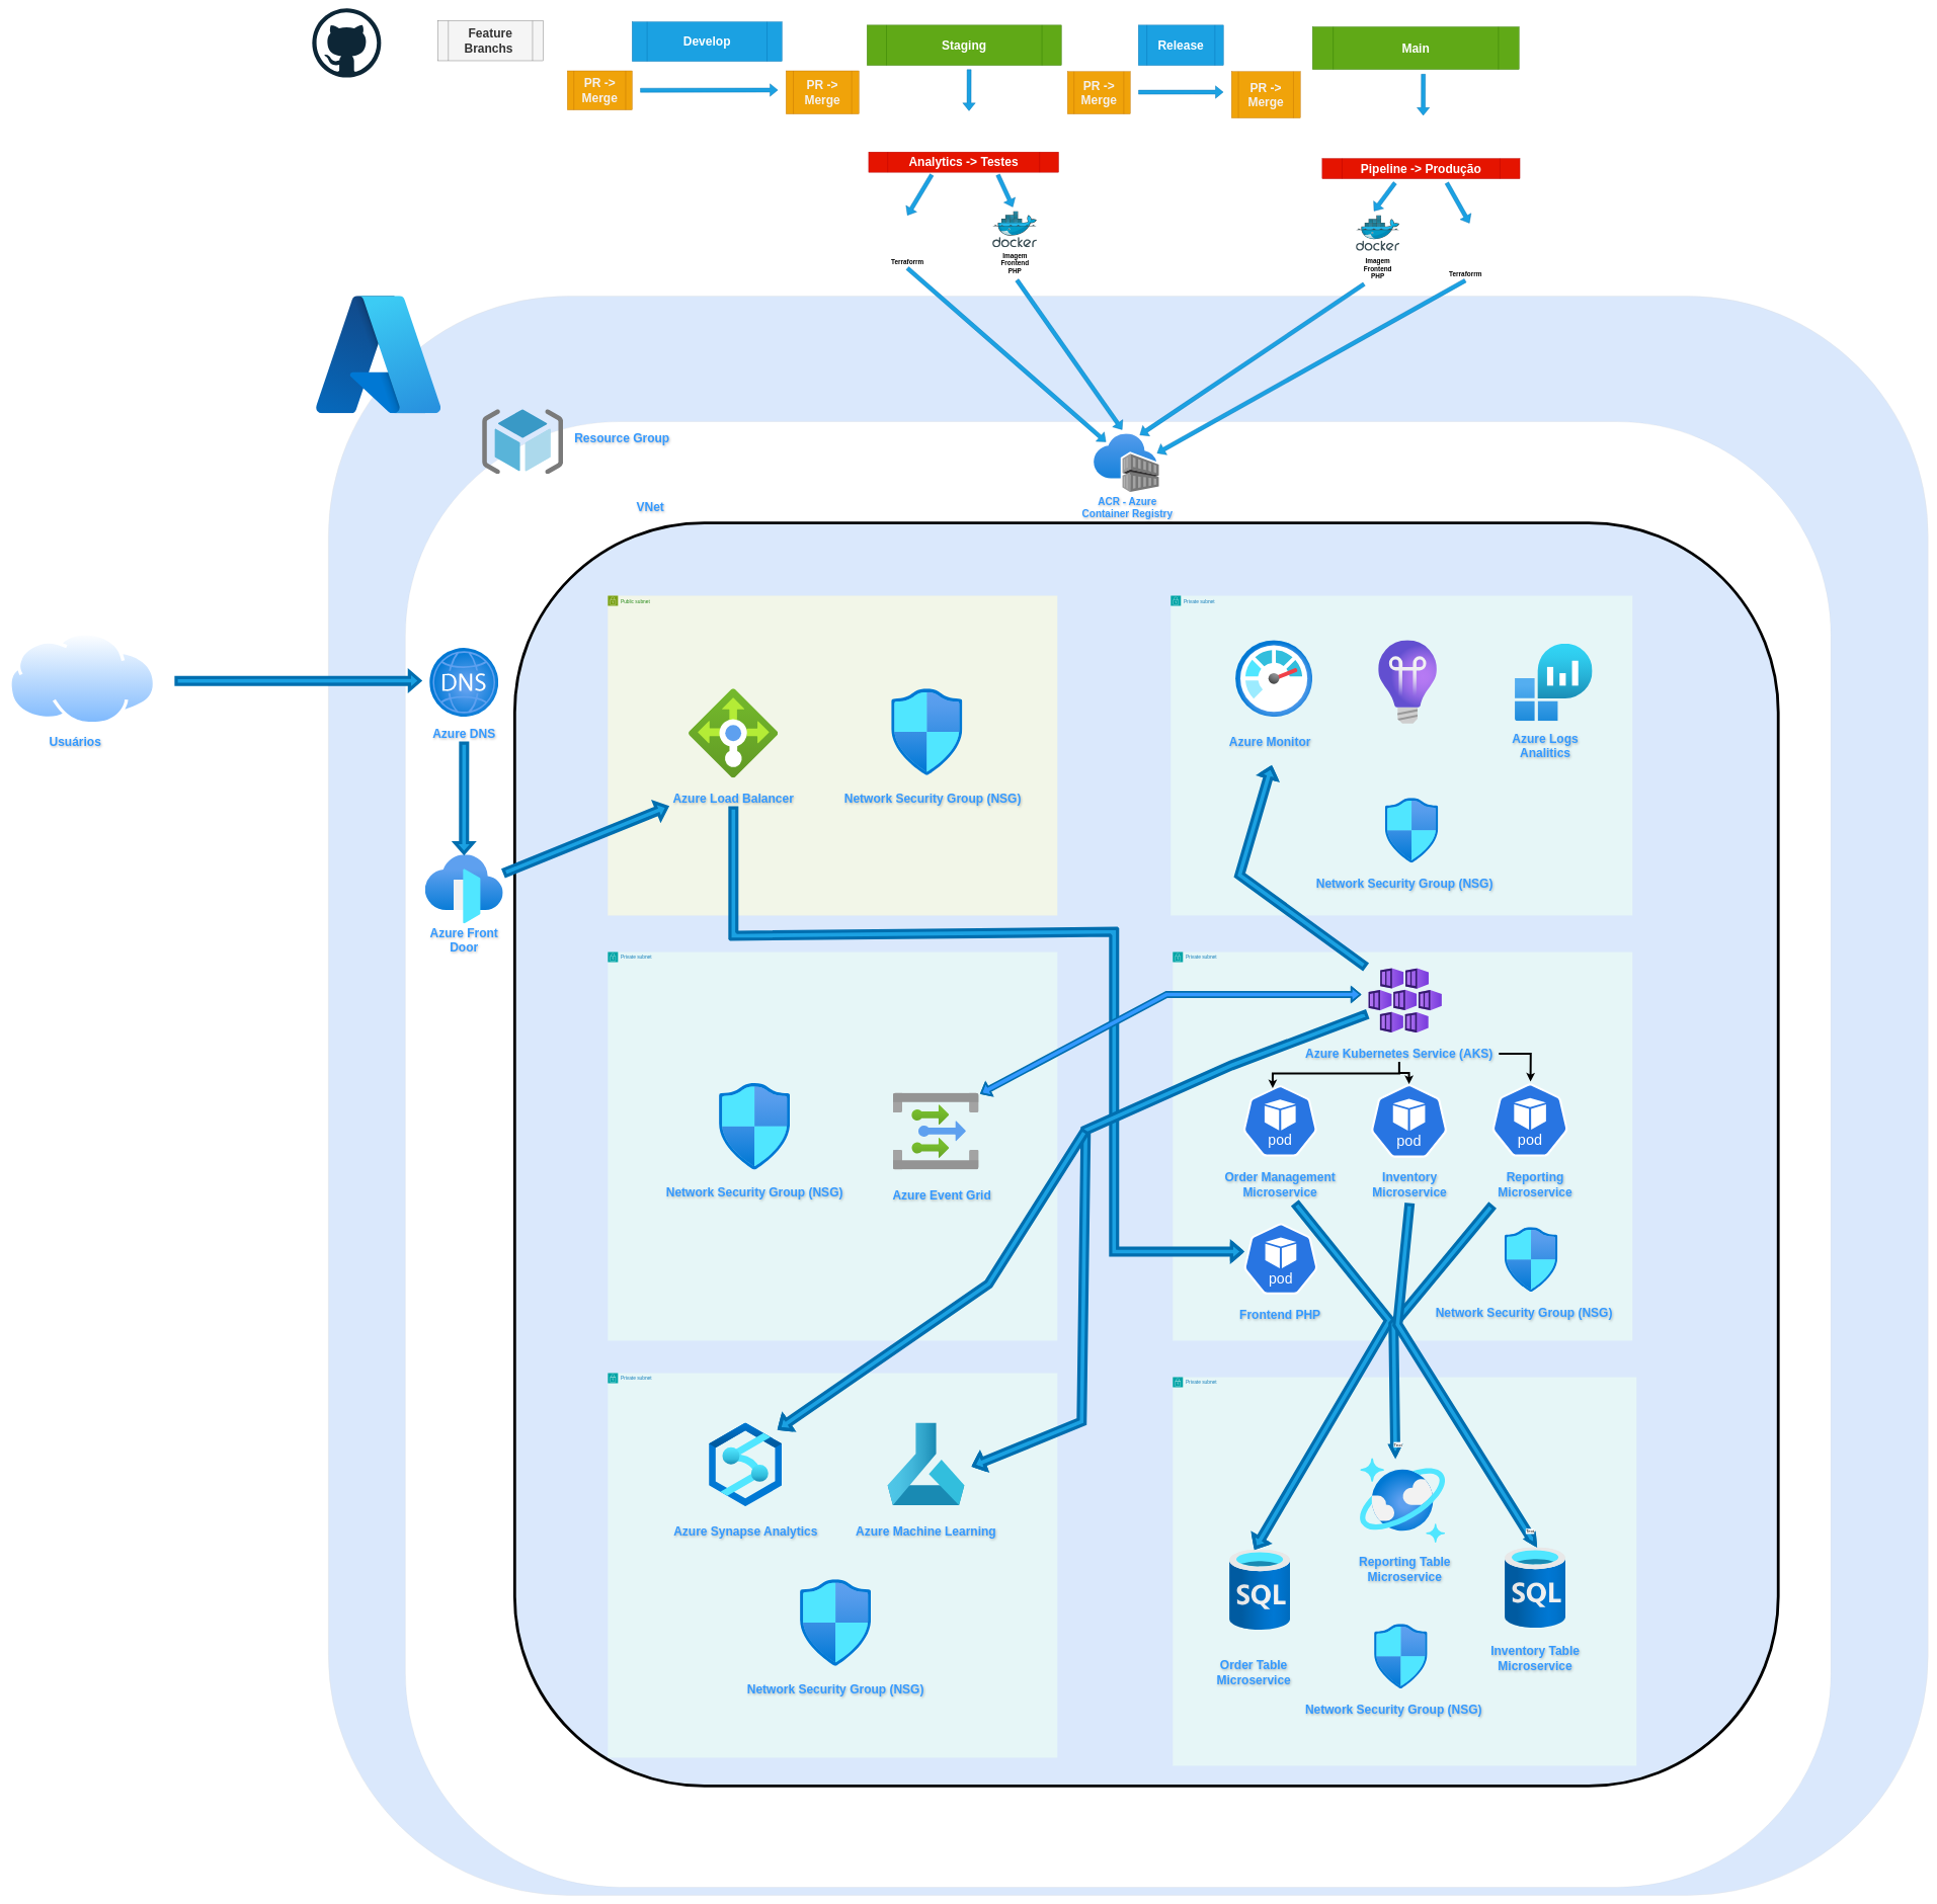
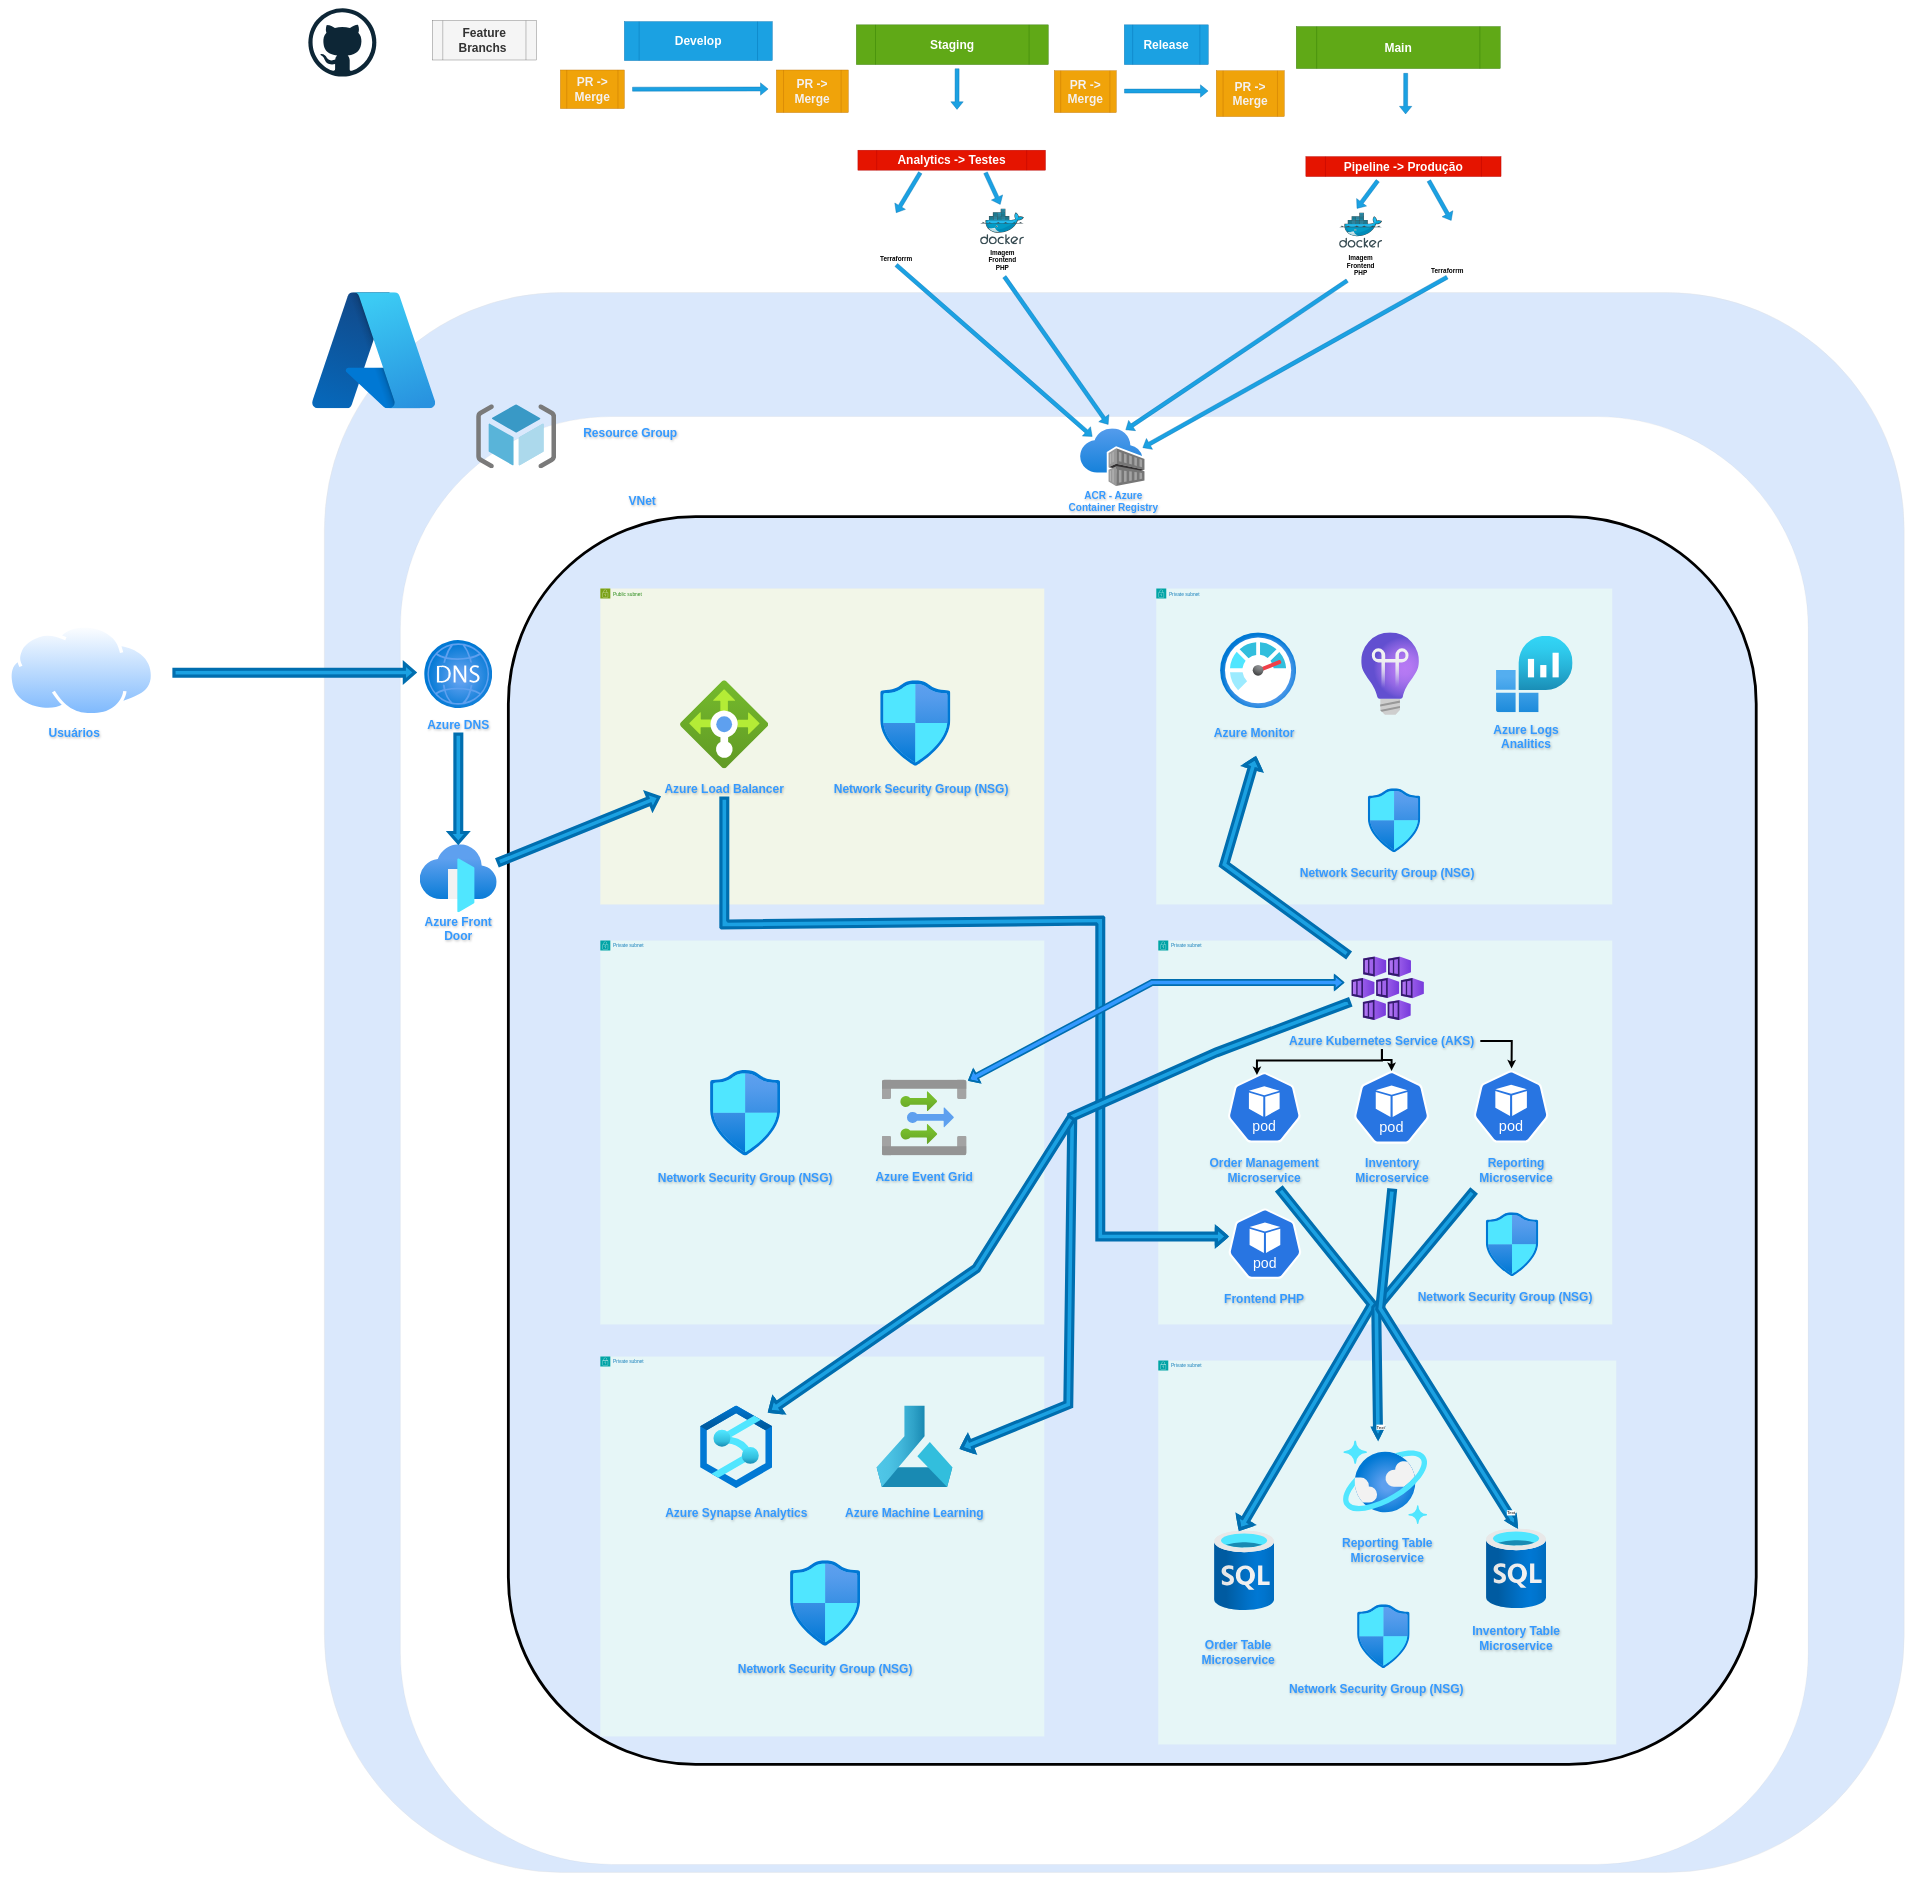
- <mxCell id="41" value="&lt;font style=&quot;font-size: 30px;&quot;&gt;Resource Group&lt;/font&gt;" style="text;html=1;align=center;verticalAlign=middle;whiteSpace=wrap;rounded=0;fontStyle=1;fontColor=#3399FF;labelBorderColor=none;textShadow=1;" vertex="1" parent="38"><mxGeometry x="400" y="20" width="270" height="40" as="geometry" /></mxCell>
+ <mxCell id="41" value="&lt;font style=&quot;font-size: 30px;&quot;&gt;Resource Group&lt;/font&gt;" style="text;html=1;align=center;verticalAlign=middle;whiteSpace=wrap;rounded=0;fontStyle=1;fontColor=#3399FF;labelBorderColor=none;textShadow=1;" vertex="1" parent="38"><mxGeometry x="440" y="20" width="270" height="40" as="geometry" /></mxCell>
- <mxCell id="89" value="&lt;font style=&quot;font-size: 30px;&quot;&gt;Azure Event Grid&lt;/font&gt;" style="text;html=1;align=center;verticalAlign=middle;whiteSpace=wrap;rounded=0;fontStyle=1;fontColor=#3399FF;labelBorderColor=none;textShadow=1;" vertex="1" parent="38"><mxGeometry x="1190" y="1890" width="270" height="40" as="geometry" /></mxCell>
+ <mxCell id="89" value="&lt;font style=&quot;font-size: 30px;&quot;&gt;Azure Event Grid&lt;/font&gt;" style="text;html=1;align=center;verticalAlign=middle;whiteSpace=wrap;rounded=0;fontStyle=1;fontColor=#3399FF;labelBorderColor=none;textShadow=1;" vertex="1" parent="38"><mxGeometry x="1175" y="1880" width="270" height="40" as="geometry" /></mxCell>
